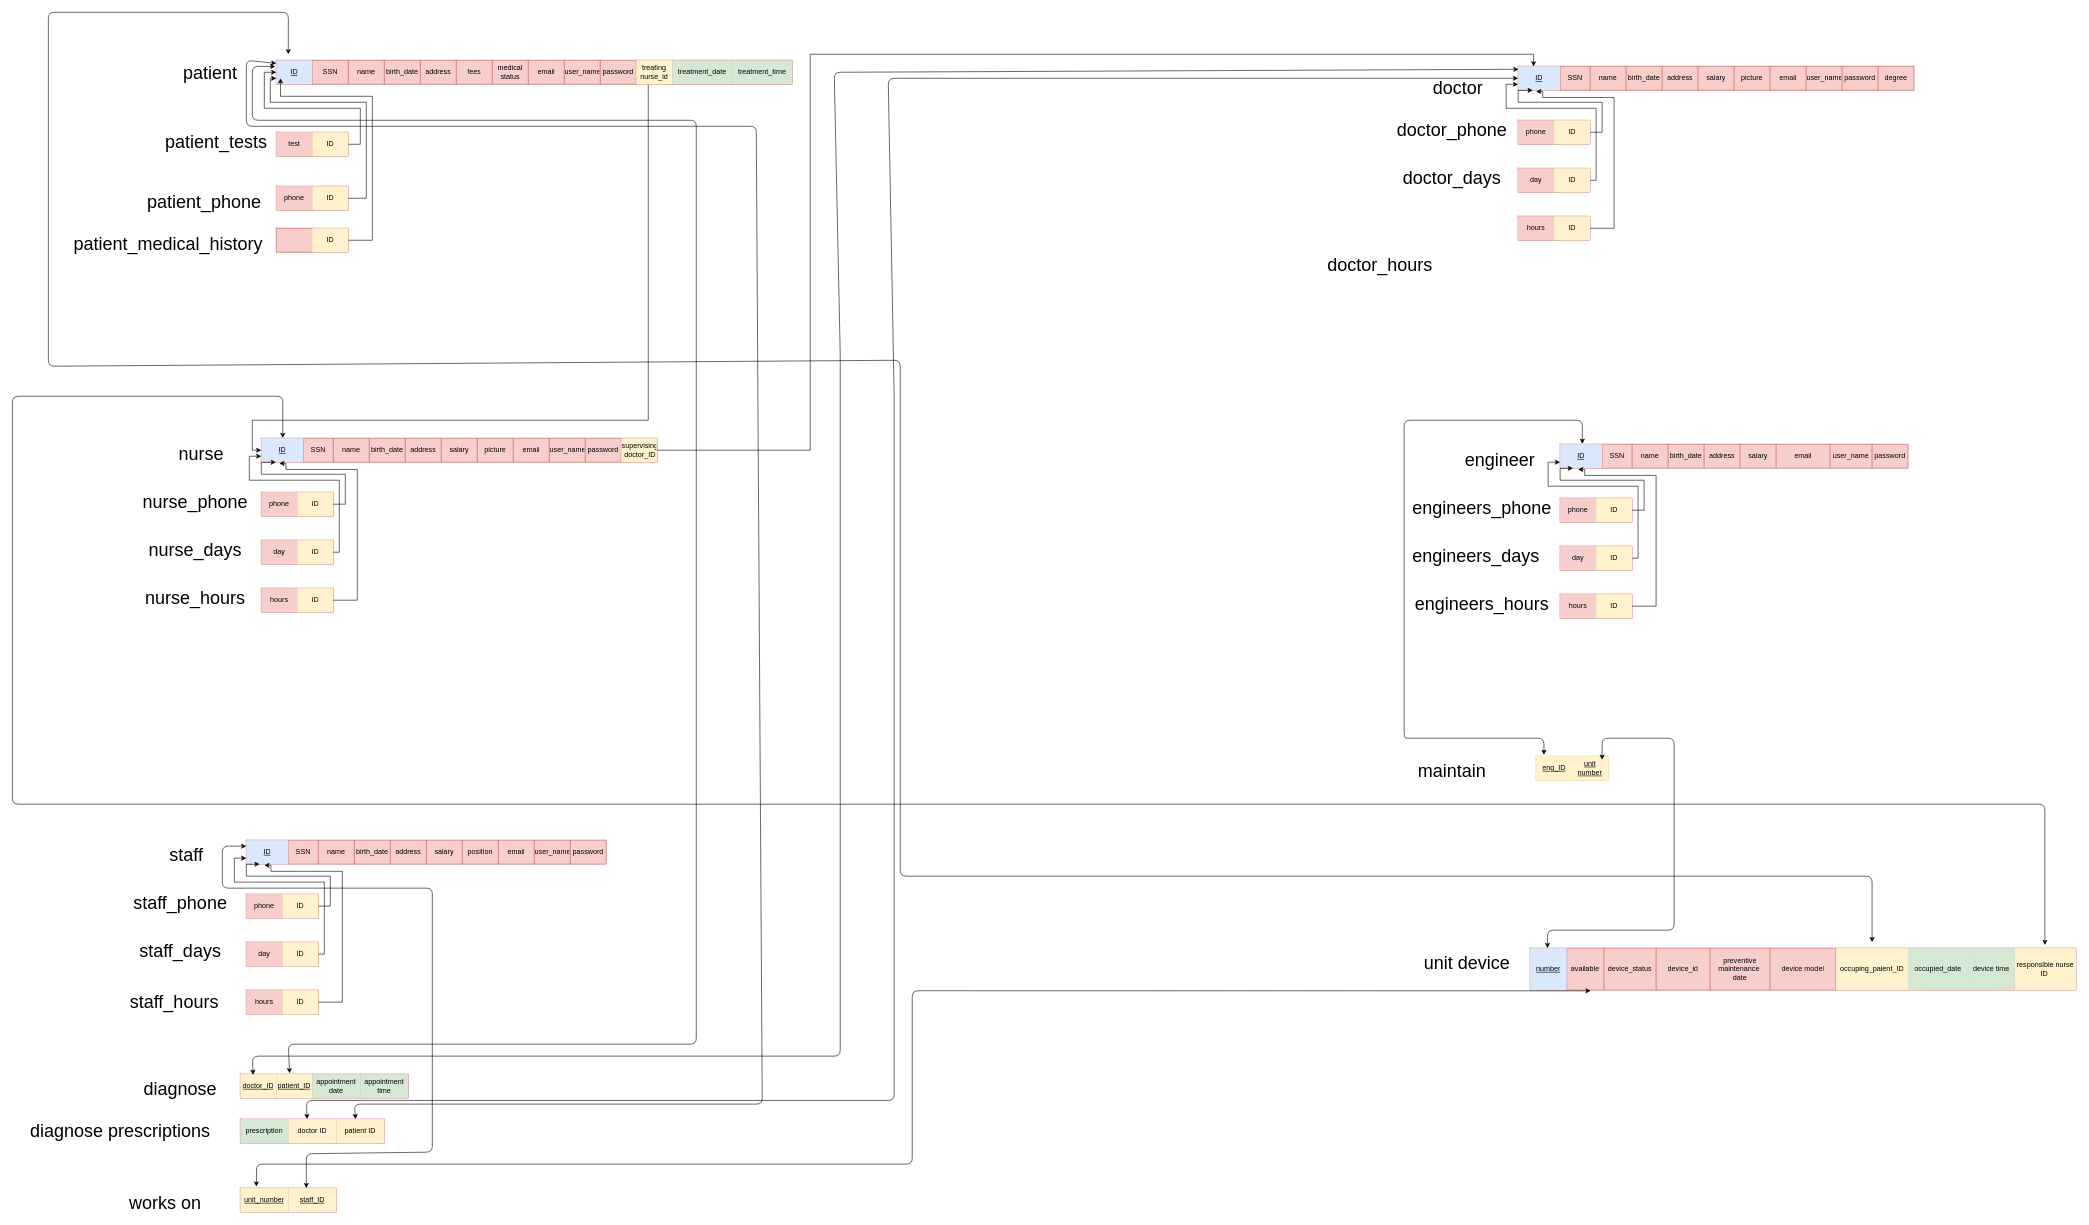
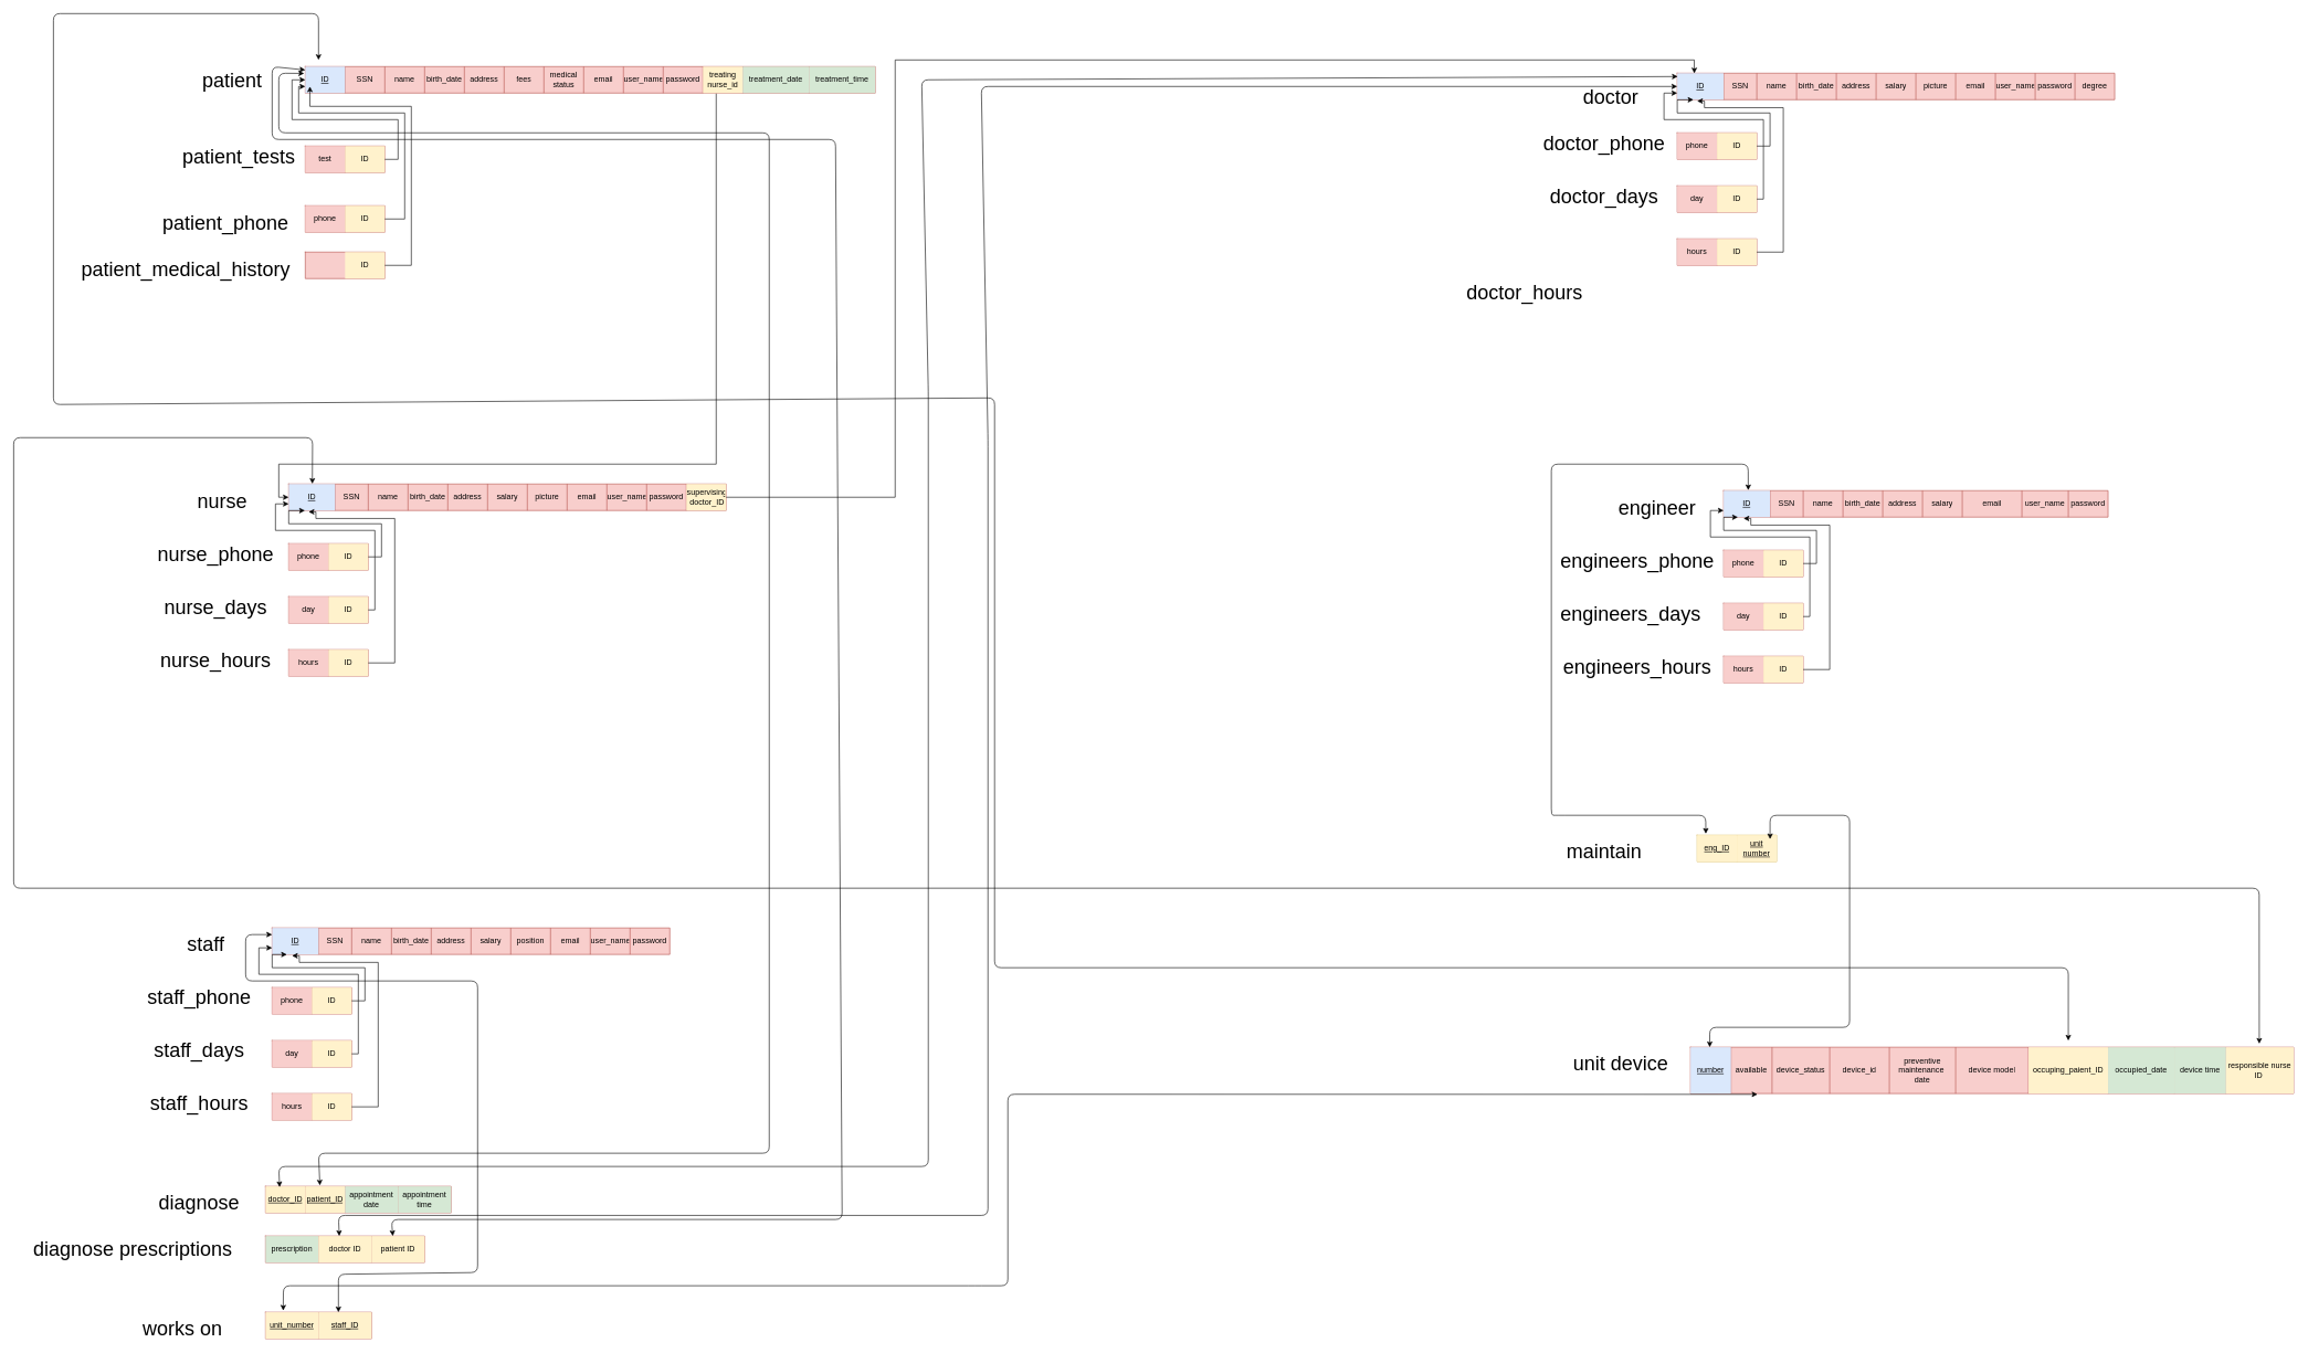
- <mxCell id="91" value="&lt;font style=&quot;font-size: 30px&quot;&gt;staff_hours&lt;/font&gt;" style="text;html=1;strokeColor=none;fillColor=none;align=center;verticalAlign=middle;whiteSpace=wrap;rounded=0;" parent="1" vertex="1"><mxGeometry x="190" y="1655" width="200" height="30" as="geometry" /></mxCell>
+ <mxCell id="91" value="&lt;font style=&quot;font-size: 30px&quot;&gt;staff_hours&lt;/font&gt;" style="text;html=1;strokeColor=none;fillColor=none;align=center;verticalAlign=middle;whiteSpace=wrap;rounded=0;" parent="1" vertex="1"><mxGeometry x="200" y="1650" width="200" height="30" as="geometry" /></mxCell>
